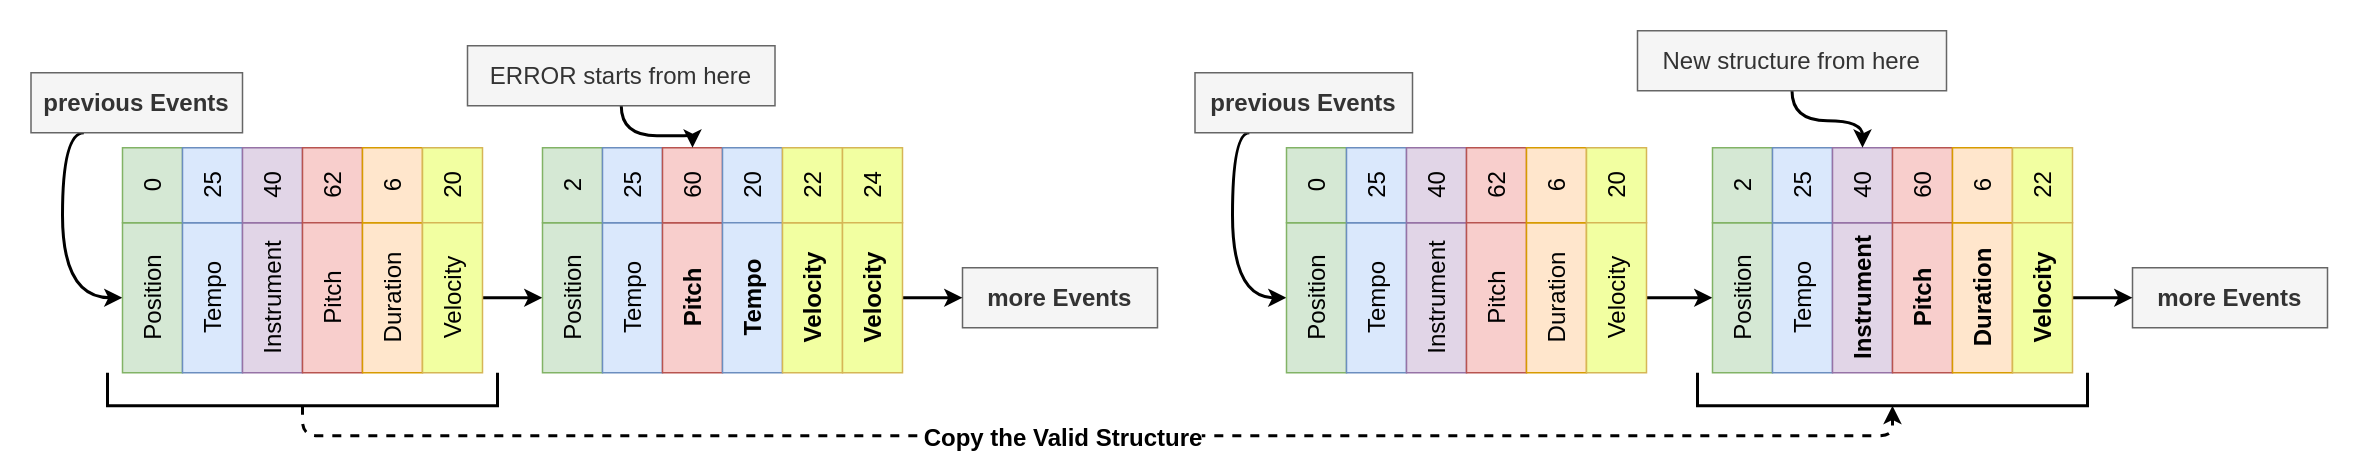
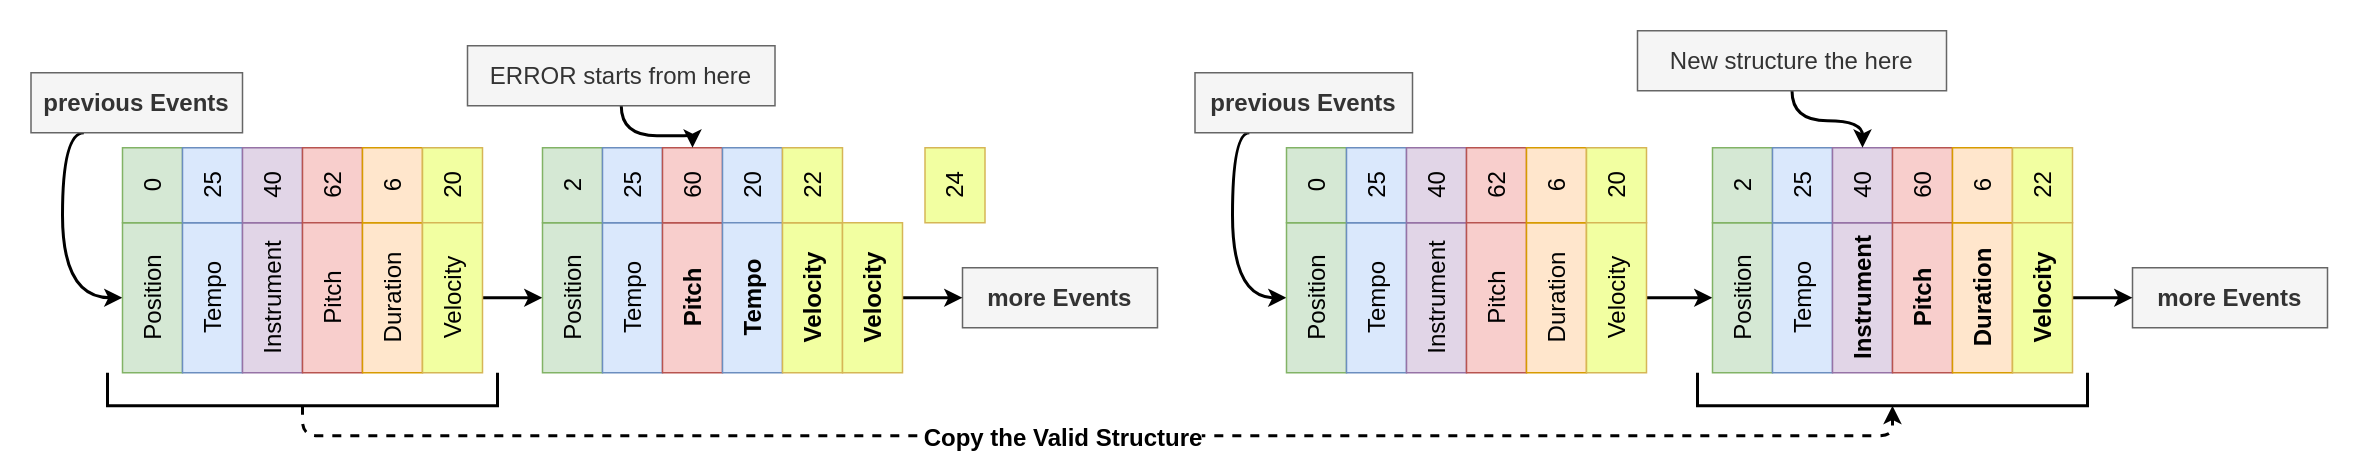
- <mxCell id="63" value="New structure from here" style="rounded=0;whiteSpace=wrap;html=1;fontSize=16;container=0;fillColor=#f5f5f5;fontColor=#333333;strokeColor=#666666;" vertex="1" parent="1"><mxGeometry x="1091" y="20" width="206" height="40" as="geometry" /></mxCell>
+ <mxCell id="63" value="New structure the here" style="rounded=0;whiteSpace=wrap;html=1;fontSize=16;container=0;fillColor=#f5f5f5;fontColor=#333333;strokeColor=#666666;" vertex="1" parent="1"><mxGeometry x="1091" y="20" width="206" height="40" as="geometry" /></mxCell>
- <mxCell id="28" value="24" style="rounded=0;whiteSpace=wrap;html=1;horizontal=0;fontSize=16;container=0;fillColor=#F2FFA1;strokeColor=#d6b656;" vertex="1" parent="1"><mxGeometry x="561" y="98" width="40" height="50" as="geometry" /></mxCell>
+ <mxCell id="28" value="24" style="rounded=0;whiteSpace=wrap;html=1;horizontal=0;fontSize=16;container=0;fillColor=#F2FFA1;strokeColor=#d6b656;" vertex="1" parent="1"><mxGeometry x="616" y="98" width="40" height="50" as="geometry" /></mxCell>
